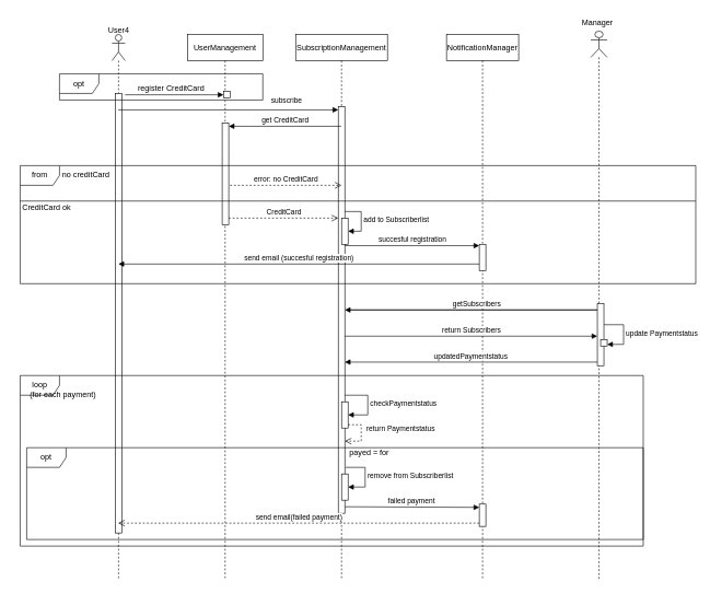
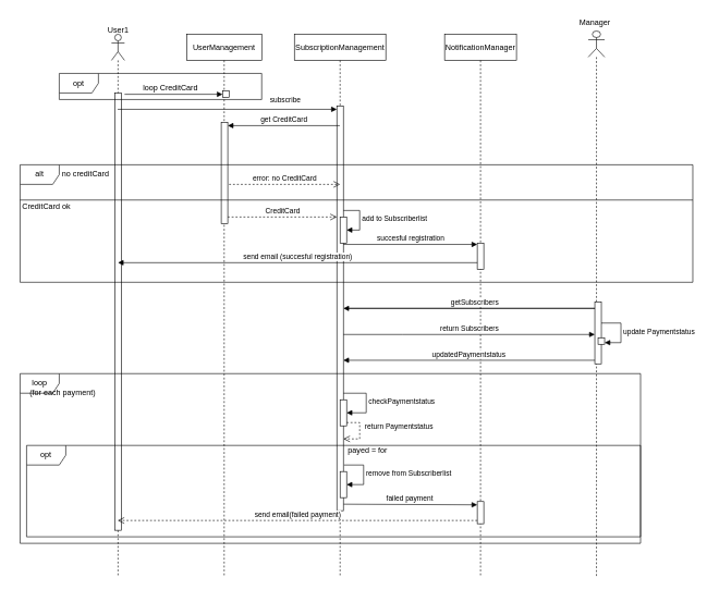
- <mxCell id="9" value="User4" style="text;html=1;align=center;verticalAlign=middle;resizable=0;points=[];autosize=1;strokeColor=none;fillColor=none;" vertex="1" parent="1"><mxGeometry x="150" y="31" width="60" height="30" as="geometry" /></mxCell>
+ <mxCell id="9" value="User1" style="text;html=1;align=center;verticalAlign=middle;resizable=0;points=[];autosize=1;strokeColor=none;fillColor=none;" vertex="1" parent="1"><mxGeometry x="150" y="31" width="60" height="30" as="geometry" /></mxCell>
- <mxCell id="32" value="register CreditCard" style="text;html=1;align=center;verticalAlign=middle;resizable=0;points=[];autosize=1;strokeColor=none;fillColor=none;" vertex="1" parent="1"><mxGeometry x="200" y="120" width="120" height="30" as="geometry" /></mxCell>
+ <mxCell id="32" value="loop CreditCard" style="text;html=1;align=center;verticalAlign=middle;resizable=0;points=[];autosize=1;strokeColor=none;fillColor=none;" vertex="1" parent="1"><mxGeometry x="200" y="120" width="120" height="30" as="geometry" /></mxCell>
- <mxCell id="20" value="from" style="shape=umlFrame;whiteSpace=wrap;html=1;pointerEvents=0;" vertex="1" parent="1"><mxGeometry x="30" y="252" width="1030" height="180" as="geometry" /></mxCell>
+ <mxCell id="20" value="alt" style="shape=umlFrame;whiteSpace=wrap;html=1;pointerEvents=0;" vertex="1" parent="1"><mxGeometry x="30" y="252" width="1030" height="180" as="geometry" /></mxCell>
